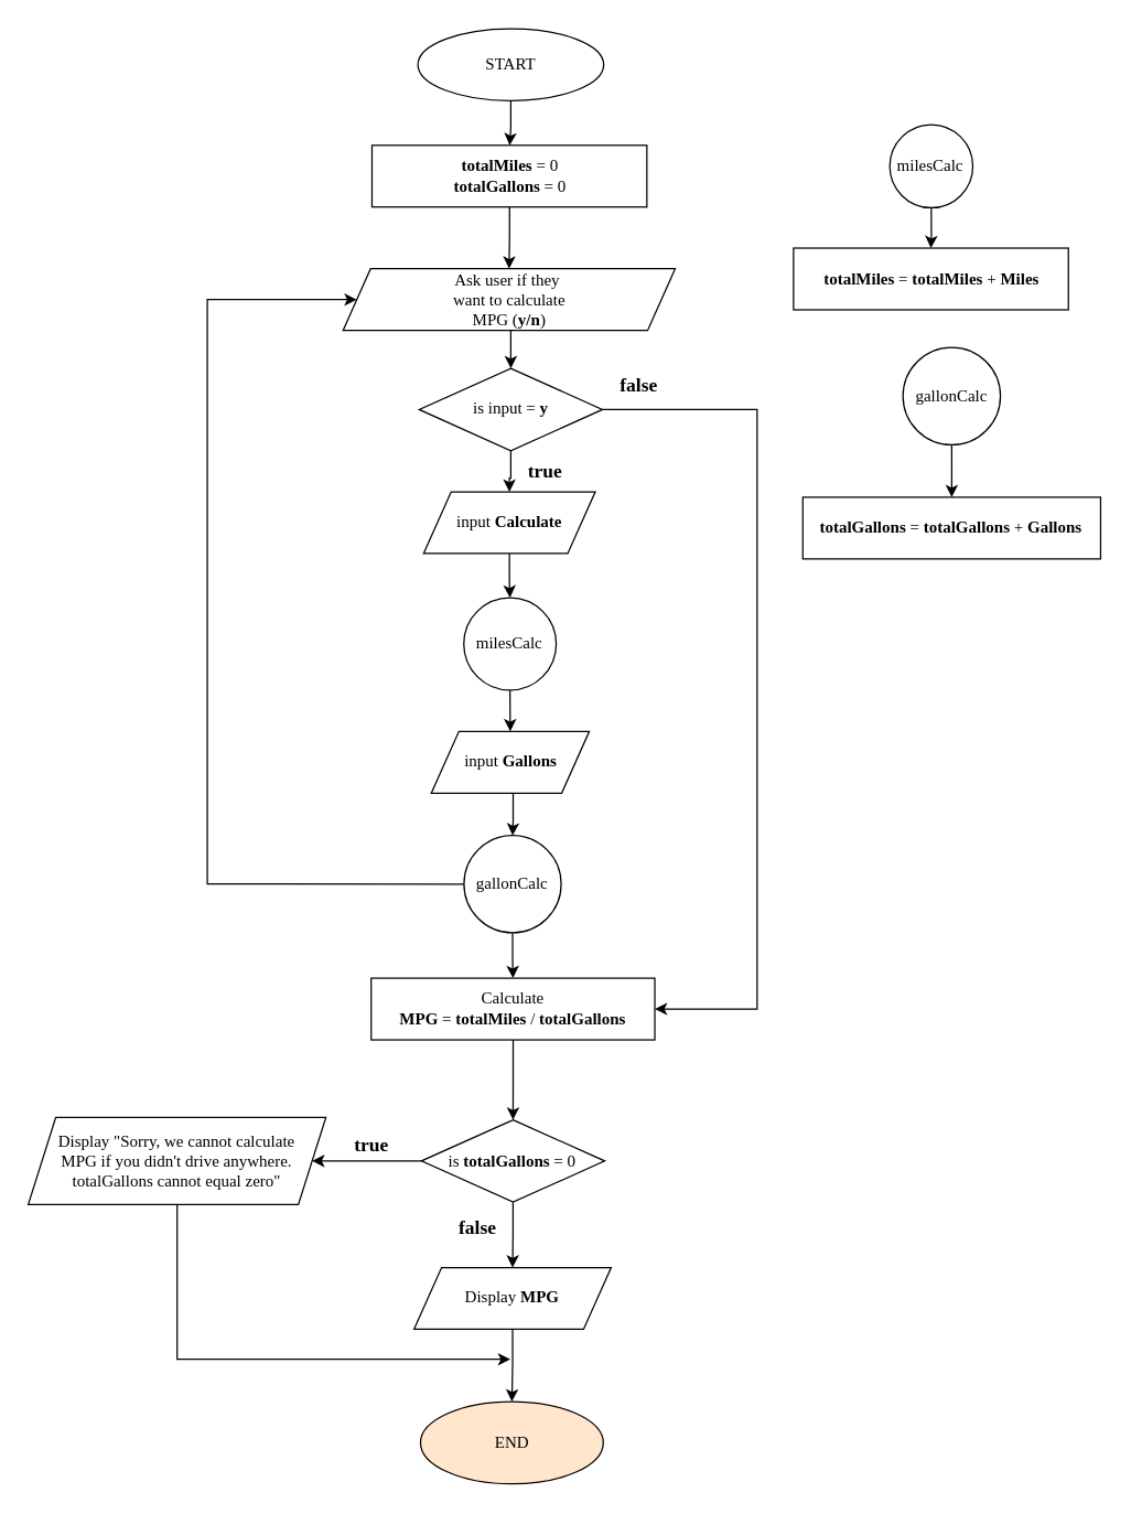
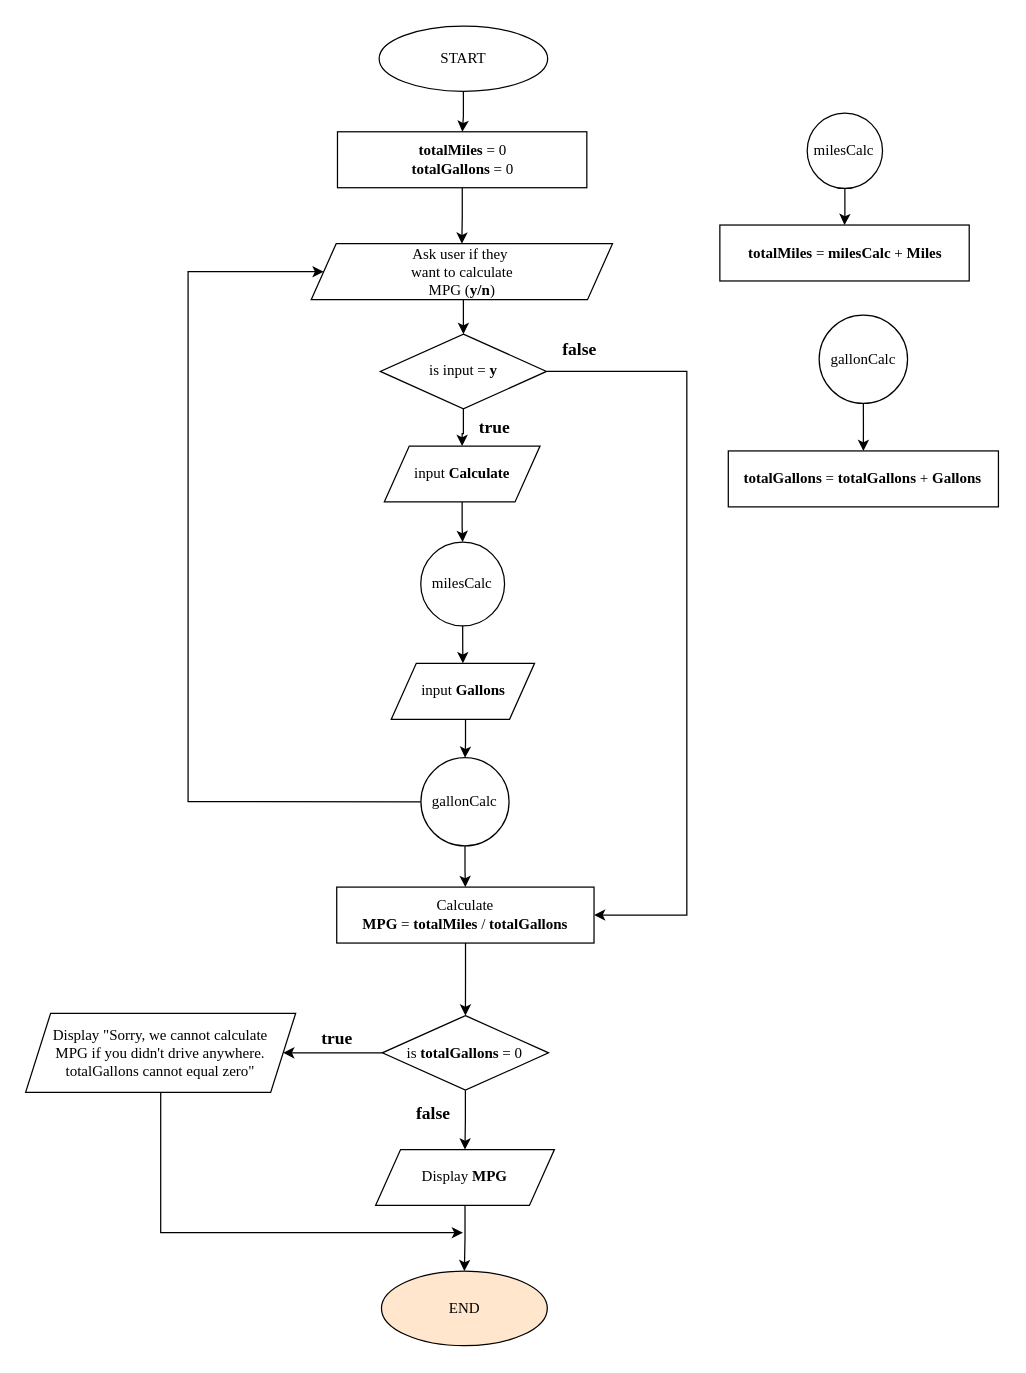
- <mxCell id="17" value="&lt;b&gt;totalMiles &lt;/b&gt;= &lt;b&gt;totalMiles &lt;/b&gt;+ &lt;b&gt;Miles&lt;/b&gt;" style="rounded=0;whiteSpace=wrap;html=1;fontFamily=Times New Roman;" parent="1" vertex="1"><mxGeometry x="575.527" y="179.234" width="199.531" height="44.77" as="geometry" /></mxCell>
+ <mxCell id="17" value="&lt;b&gt;totalMiles &lt;/b&gt;= &lt;b&gt;milesCalc &lt;/b&gt;+ &lt;b&gt;Miles&lt;/b&gt;" style="rounded=0;whiteSpace=wrap;html=1;fontFamily=Times New Roman;" parent="1" vertex="1"><mxGeometry x="575.527" y="179.234" width="199.531" height="44.77" as="geometry" /></mxCell>
